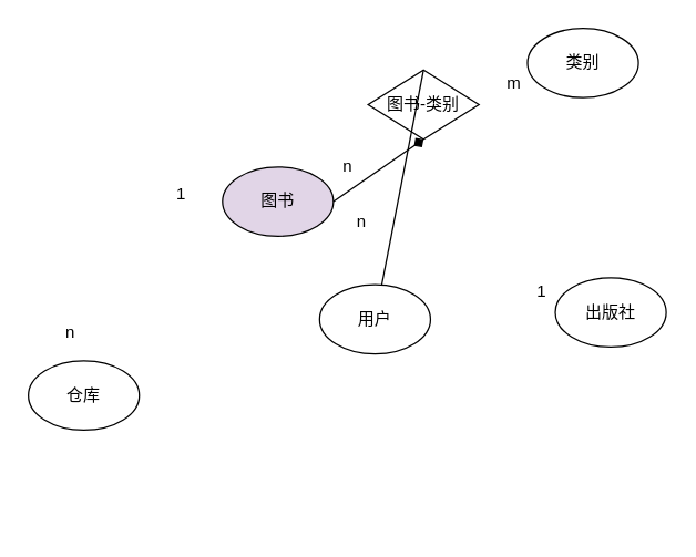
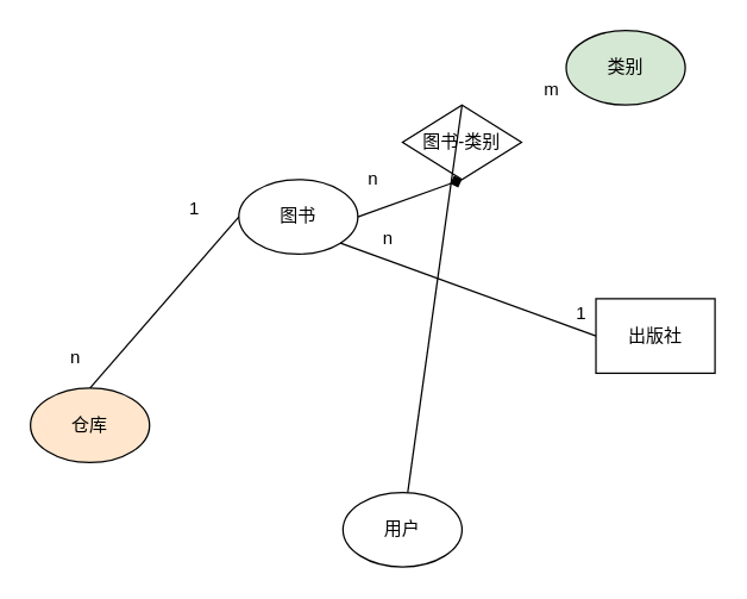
- <mxCell id="4" value="类别" style="ellipse;whiteSpace=wrap;html=1;labelBackgroundColor=none;labelBorderColor=none;" vertex="1" parent="1"><mxGeometry x="380" y="20" width="80" height="50" as="geometry" /></mxCell>
+ <mxCell id="4" value="类别" style="ellipse;whiteSpace=wrap;html=1;labelBackgroundColor=none;labelBorderColor=none;fillColor=#d5e8d4;" vertex="1" parent="1"><mxGeometry x="380" y="20" width="80" height="50" as="geometry" /></mxCell>
- <mxCell id="7" value="图书-类别" style="rhombus;whiteSpace=wrap;html=1;labelBackgroundColor=none;labelBorderColor=none;" vertex="1" parent="1"><mxGeometry x="265" y="50" width="80" height="50" as="geometry" /></mxCell>
+ <mxCell id="7" value="图书-类别" style="rhombus;whiteSpace=wrap;html=1;labelBackgroundColor=none;labelBorderColor=none;" vertex="1" parent="1"><mxGeometry x="270" y="70" width="80" height="50" as="geometry" /></mxCell>
- <mxCell id="2" value="图书" style="ellipse;whiteSpace=wrap;html=1;labelBackgroundColor=none;labelBorderColor=none;fillColor=#e1d5e7;" vertex="1" parent="1"><mxGeometry x="160" y="120" width="80" height="50" as="geometry" /></mxCell>
+ <mxCell id="2" value="图书" style="ellipse;whiteSpace=wrap;html=1;labelBackgroundColor=none;labelBorderColor=none;" vertex="1" parent="1"><mxGeometry x="160" y="120" width="80" height="50" as="geometry" /></mxCell>
+ <mxCell id="15" value="" style="endArrow=none;html=1;rounded=0;exitX=1;exitY=1;exitDx=0;exitDy=0;entryX=0;entryY=0.5;entryDx=0;entryDy=0;" edge="1" parent="1" source="2" target="3"><mxGeometry width="50" height="50" relative="1" as="geometry"><mxPoint x="310" y="220" as="sourcePoint" /><mxPoint x="360" y="170" as="targetPoint" /></mxGeometry></mxCell>
+ <mxCell id="12" value="" style="endArrow=none;html=1;rounded=0;exitX=0.5;exitY=0;exitDx=0;exitDy=0;entryX=0;entryY=0.5;entryDx=0;entryDy=0;" edge="1" parent="1" source="6" target="2"><mxGeometry width="50" height="50" relative="1" as="geometry"><mxPoint x="290" y="220" as="sourcePoint" /><mxPoint x="340" y="170" as="targetPoint" /></mxGeometry></mxCell>
- <mxCell id="3" value="出版社" style="ellipse;whiteSpace=wrap;html=1;labelBackgroundColor=none;labelBorderColor=none;" vertex="1" parent="1"><mxGeometry x="400" y="200" width="80" height="50" as="geometry" /></mxCell>
+ <mxCell id="3" value="出版社" style="whiteSpace=wrap;html=1;labelBackgroundColor=none;labelBorderColor=none;rounded=0;" vertex="1" parent="1"><mxGeometry x="400" y="200" width="80" height="50" as="geometry" /></mxCell>
- <mxCell id="5" value="用户" style="ellipse;whiteSpace=wrap;html=1;labelBackgroundColor=none;labelBorderColor=none;" vertex="1" parent="1"><mxGeometry x="230" y="205" width="80" height="50" as="geometry" /></mxCell>
+ <mxCell id="5" value="用户" style="ellipse;whiteSpace=wrap;html=1;labelBackgroundColor=none;labelBorderColor=none;" vertex="1" parent="1"><mxGeometry x="230" y="330" width="80" height="50" as="geometry" /></mxCell>
- <mxCell id="6" value="仓库" style="ellipse;whiteSpace=wrap;html=1;labelBackgroundColor=none;labelBorderColor=none;" vertex="1" parent="1"><mxGeometry x="20" y="260" width="80" height="50" as="geometry" /></mxCell>
+ <mxCell id="6" value="仓库" style="ellipse;whiteSpace=wrap;html=1;labelBackgroundColor=none;labelBorderColor=none;fillColor=#ffe6cc;" vertex="1" parent="1"><mxGeometry x="20" y="260" width="80" height="50" as="geometry" /></mxCell>
